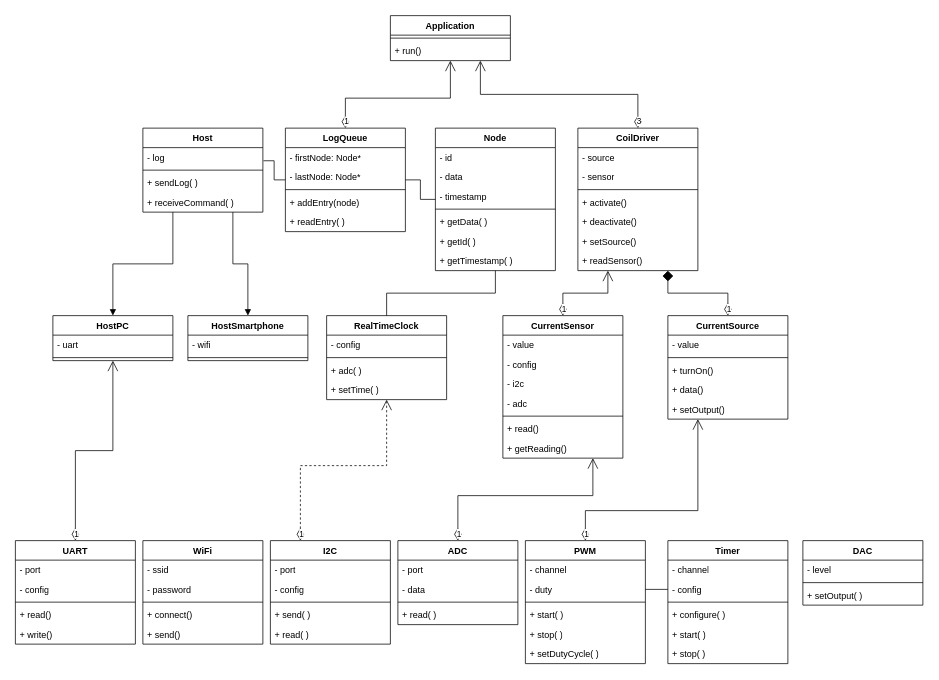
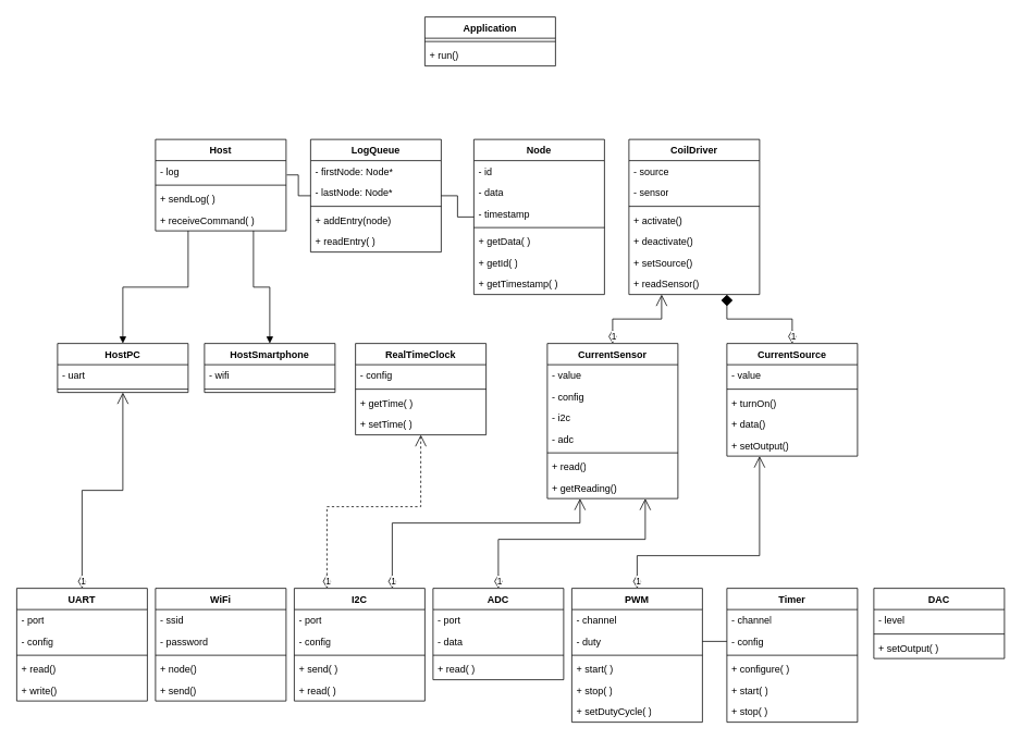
- <mxCell id="103" value="3" style="endArrow=open;html=1;endSize=12;startArrow=diamondThin;startSize=14;startFill=0;edgeStyle=orthogonalEdgeStyle;align=left;verticalAlign=bottom;rounded=0;exitX=0.5;exitY=0;exitDx=0;exitDy=0;entryX=0.75;entryY=1;entryDx=0;entryDy=0;" edge="1" parent="1" source="67" target="58"><mxGeometry x="-1" y="3" relative="1" as="geometry"><mxPoint x="820" y="250" as="sourcePoint" /><mxPoint x="980" y="250" as="targetPoint" /></mxGeometry></mxCell>
- <mxCell id="104" value="1" style="endArrow=open;html=1;endSize=12;startArrow=diamondThin;startSize=14;startFill=0;edgeStyle=orthogonalEdgeStyle;align=left;verticalAlign=bottom;rounded=0;exitX=0.5;exitY=0;exitDx=0;exitDy=0;entryX=0.5;entryY=1;entryDx=0;entryDy=0;" edge="1" parent="1" source="2" target="58"><mxGeometry x="-1" y="3" relative="1" as="geometry"><mxPoint x="560" y="300" as="sourcePoint" /><mxPoint x="720" y="300" as="targetPoint" /><Array as="points"><mxPoint x="460" y="130" /><mxPoint x="600" y="130" /></Array></mxGeometry></mxCell>
- <mxCell id="90" value="" style="endArrow=none;html=1;edgeStyle=orthogonalEdgeStyle;rounded=0;exitX=0.5;exitY=1;exitDx=0;exitDy=0;entryX=0.5;entryY=0;entryDx=0;entryDy=0;" edge="1" parent="1" source="8" target="30"><mxGeometry relative="1" as="geometry"><mxPoint x="560" y="440" as="sourcePoint" /><mxPoint x="720" y="440" as="targetPoint" /></mxGeometry></mxCell>
- <mxCell id="33" value="+ adc( )" style="text;strokeColor=none;fillColor=none;align=left;verticalAlign=top;spacingLeft=4;spacingRight=4;overflow=hidden;rotatable=0;points=[[0,0.5],[1,0.5]];portConstraint=eastwest;whiteSpace=wrap;html=1;" vertex="1" parent="30"><mxGeometry y="60" width="160" height="26" as="geometry" /></mxCell>
+ <mxCell id="33" value="+ getTime( )" style="text;strokeColor=none;fillColor=none;align=left;verticalAlign=top;spacingLeft=4;spacingRight=4;overflow=hidden;rotatable=0;points=[[0,0.5],[1,0.5]];portConstraint=eastwest;whiteSpace=wrap;html=1;" vertex="1" parent="30"><mxGeometry y="60" width="160" height="26" as="geometry" /></mxCell>
+ <mxCell id="93" value="1" style="endArrow=open;html=1;endSize=12;startArrow=diamondThin;startSize=14;startFill=0;edgeStyle=orthogonalEdgeStyle;align=left;verticalAlign=bottom;rounded=0;entryX=0.25;entryY=1;entryDx=0;entryDy=0;exitX=0.75;exitY=0;exitDx=0;exitDy=0;" edge="1" parent="1" source="41" target="16"><mxGeometry x="-1" y="3" relative="1" as="geometry"><mxPoint x="560" y="440" as="sourcePoint" /><mxPoint x="720" y="440" as="targetPoint" /><Array as="points"><mxPoint x="480" y="640" /><mxPoint x="710" y="640" /></Array></mxGeometry></mxCell>
- <mxCell id="65" value="+ connect()" style="text;strokeColor=none;fillColor=none;align=left;verticalAlign=top;spacingLeft=4;spacingRight=4;overflow=hidden;rotatable=0;points=[[0,0.5],[1,0.5]];portConstraint=eastwest;whiteSpace=wrap;html=1;" vertex="1" parent="61"><mxGeometry y="86" width="160" height="26" as="geometry" /></mxCell>
+ <mxCell id="65" value="+ node()" style="text;strokeColor=none;fillColor=none;align=left;verticalAlign=top;spacingLeft=4;spacingRight=4;overflow=hidden;rotatable=0;points=[[0,0.5],[1,0.5]];portConstraint=eastwest;whiteSpace=wrap;html=1;" vertex="1" parent="61"><mxGeometry y="86" width="160" height="26" as="geometry" /></mxCell>
